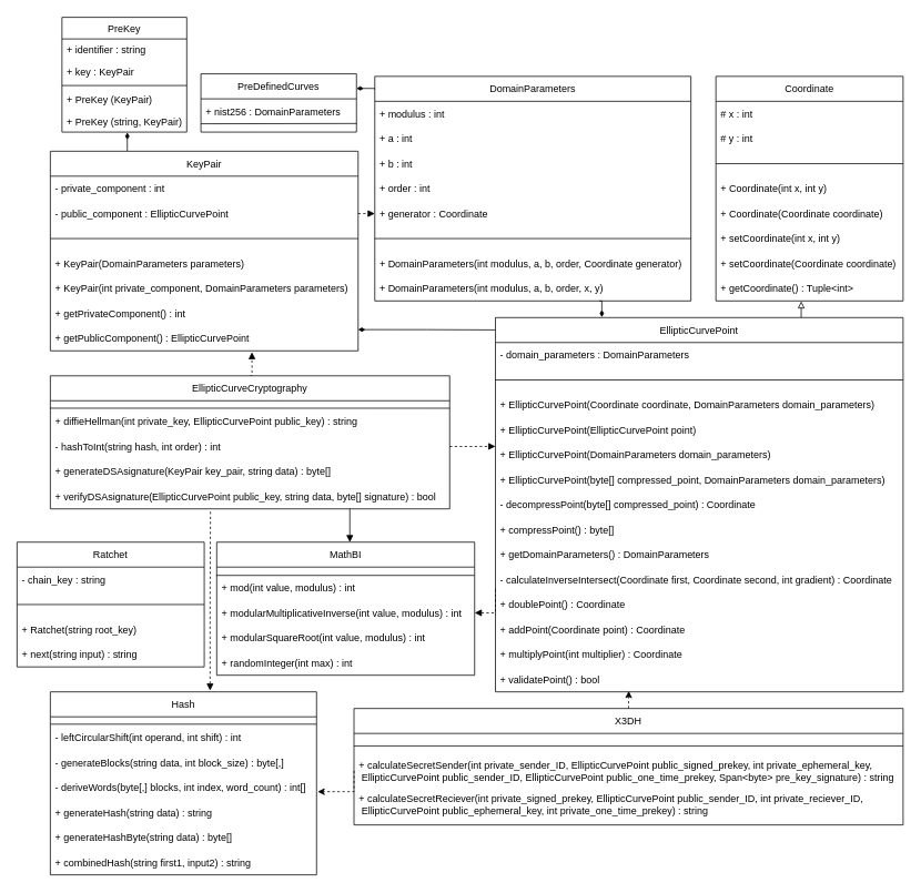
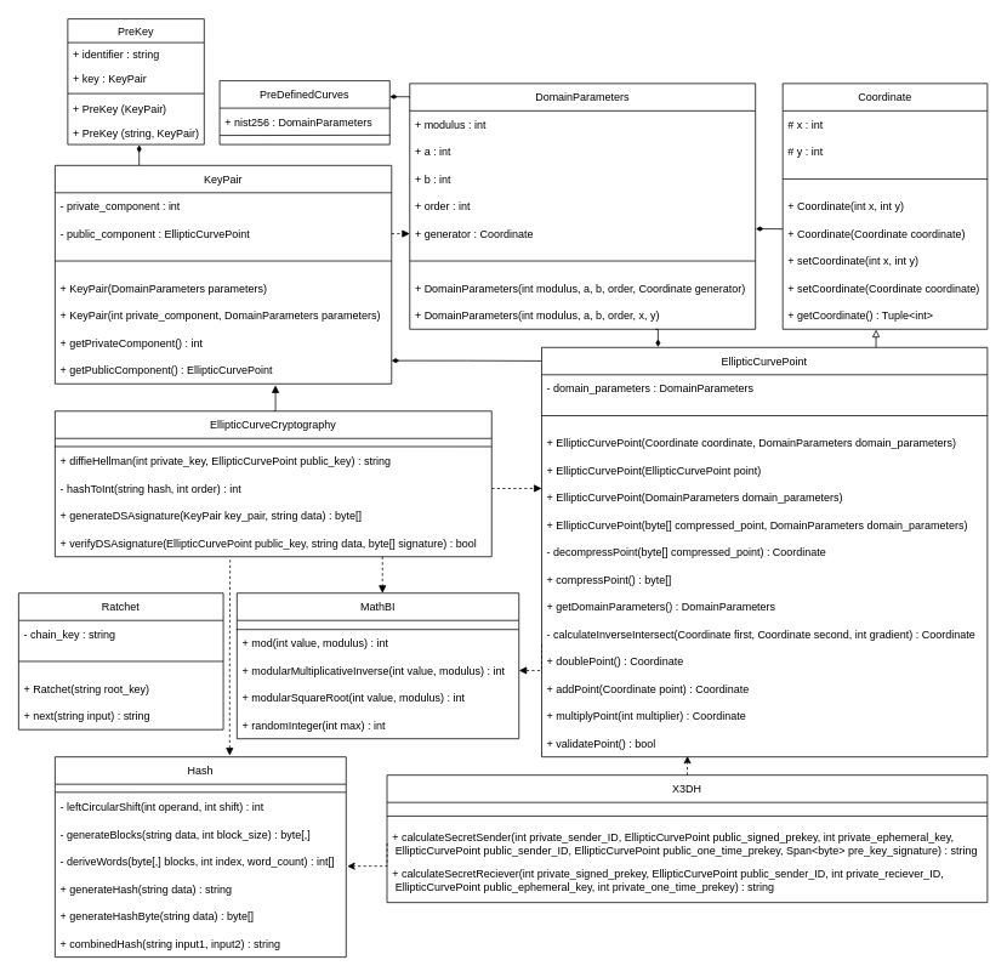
+ <mxCell id="12" style="edgeStyle=orthogonalEdgeStyle;rounded=0;orthogonalLoop=1;jettySize=auto;html=1;exitX=1.001;exitY=0.323;exitDx=0;exitDy=0;entryX=0;entryY=0.327;entryDx=0;entryDy=0;startArrow=diamondThin;startFill=1;endArrow=none;endFill=0;entryPerimeter=0;exitPerimeter=0;" parent="1" source="19" target="7" edge="1"><mxGeometry relative="1" as="geometry"><Array as="points"><mxPoint x="845" y="251" /></Array></mxGeometry></mxCell>
- <mxCell id="41" style="edgeStyle=orthogonalEdgeStyle;rounded=0;orthogonalLoop=1;jettySize=auto;html=1;exitX=0.5;exitY=0;exitDx=0;exitDy=0;entryX=0.655;entryY=1.05;entryDx=0;entryDy=0;entryPerimeter=0;dashed=1;startArrow=none;startFill=0;endArrow=block;endFill=1;" parent="1" source="43" target="68" edge="1"><mxGeometry relative="1" as="geometry" /></mxCell>
+ <mxCell id="41" style="edgeStyle=orthogonalEdgeStyle;rounded=0;orthogonalLoop=1;jettySize=auto;html=1;exitX=0.5;exitY=0;exitDx=0;exitDy=0;entryX=0.655;entryY=1.05;entryDx=0;entryDy=0;entryPerimeter=0;dashed=0;startArrow=none;startFill=0;endArrow=block;endFill=1;" parent="1" source="43" target="68" edge="1"><mxGeometry relative="1" as="geometry" /></mxCell>
- <mxCell id="42" style="edgeStyle=orthogonalEdgeStyle;rounded=0;orthogonalLoop=1;jettySize=auto;html=1;exitX=0.75;exitY=1;exitDx=0;exitDy=0;entryX=0.516;entryY=0;entryDx=0;entryDy=0;entryPerimeter=0;dashed=0;startArrow=none;startFill=0;endArrow=block;endFill=1;" parent="1" source="43" target="70" edge="1"><mxGeometry relative="1" as="geometry" /></mxCell>
+ <mxCell id="42" style="edgeStyle=orthogonalEdgeStyle;rounded=0;orthogonalLoop=1;jettySize=auto;html=1;exitX=0.75;exitY=1;exitDx=0;exitDy=0;entryX=0.516;entryY=0;entryDx=0;entryDy=0;entryPerimeter=0;dashed=1;startArrow=none;startFill=0;endArrow=block;endFill=1;" parent="1" source="43" target="70" edge="1"><mxGeometry relative="1" as="geometry" /></mxCell>
- <mxCell id="59" value="+ combinedHash(string first1, input2) : string" style="text;strokeColor=none;fillColor=none;align=left;verticalAlign=middle;spacingLeft=4;spacingRight=4;overflow=hidden;points=[[0,0.5],[1,0.5]];portConstraint=eastwest;rotatable=0;" parent="51" vertex="1"><mxGeometry y="190" width="320" height="30" as="geometry" /></mxCell>
+ <mxCell id="59" value="+ combinedHash(string input1, input2) : string" style="text;strokeColor=none;fillColor=none;align=left;verticalAlign=middle;spacingLeft=4;spacingRight=4;overflow=hidden;points=[[0,0.5],[1,0.5]];portConstraint=eastwest;rotatable=0;" parent="51" vertex="1"><mxGeometry y="190" width="320" height="30" as="geometry" /></mxCell>
